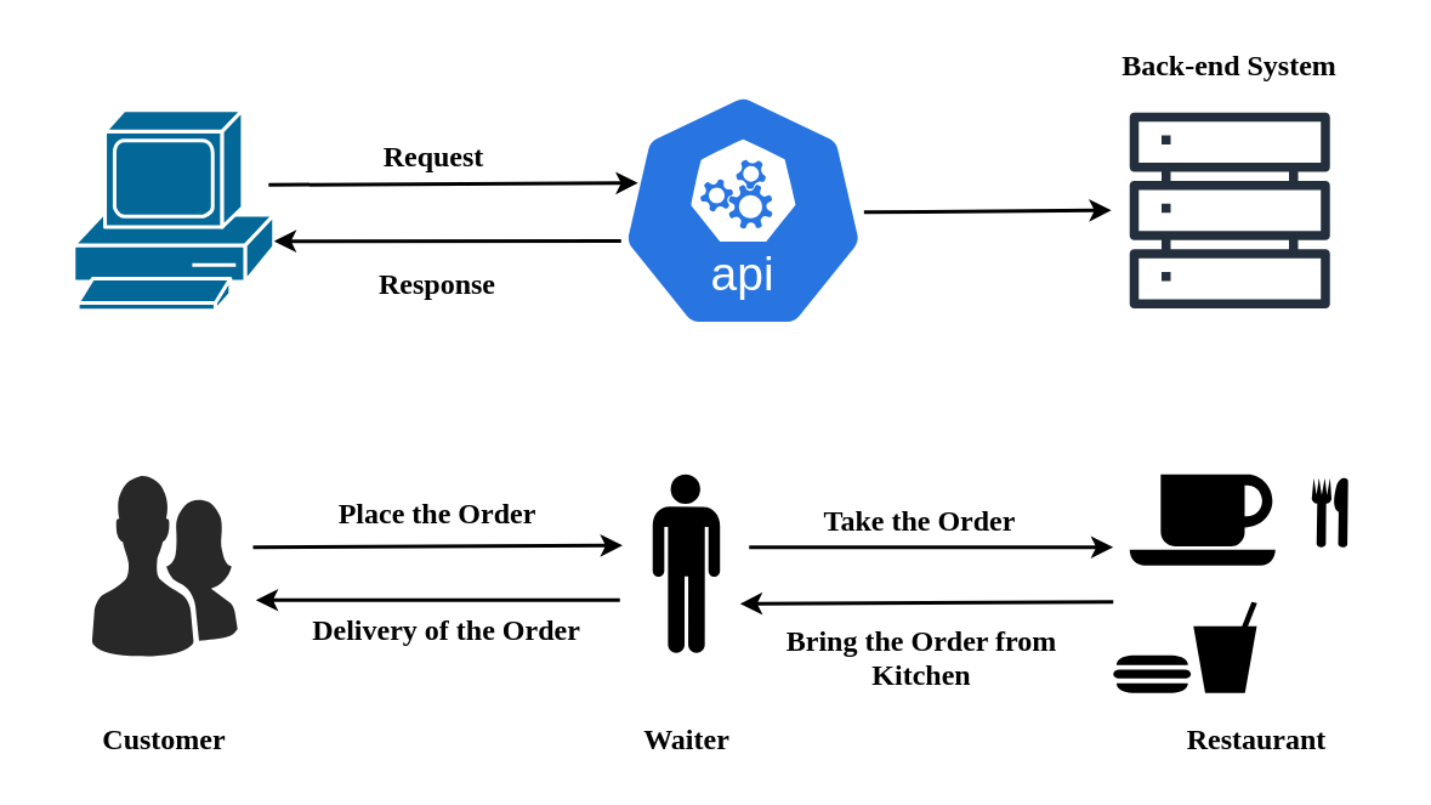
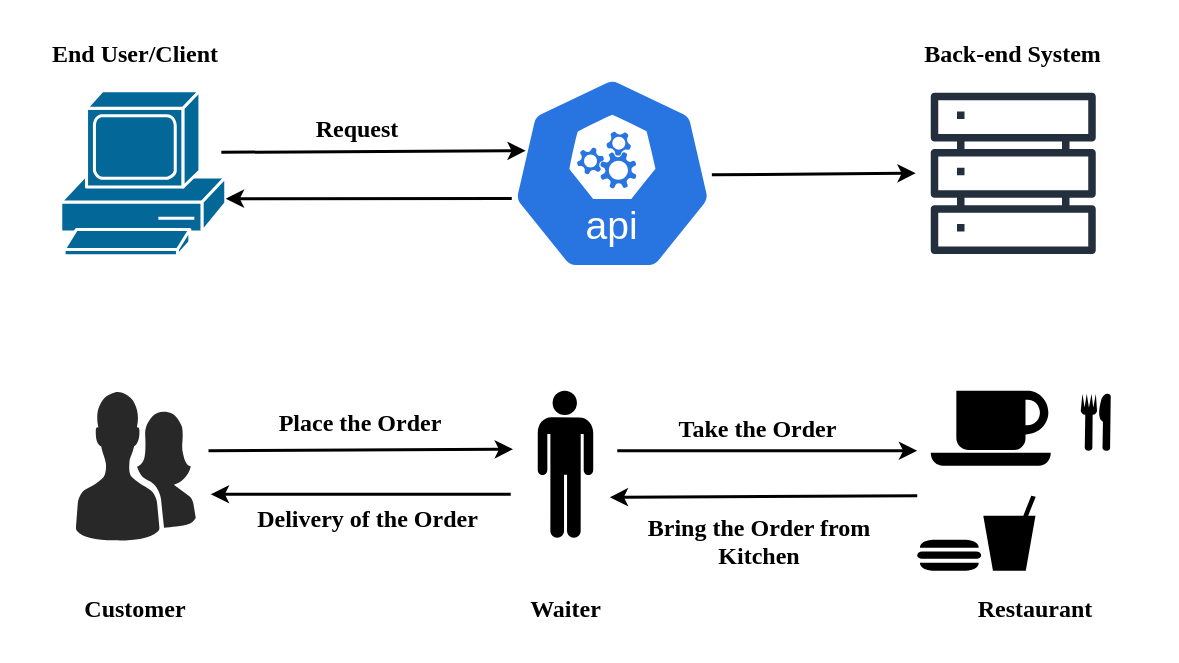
+ <mxCell id="11" value="&lt;font style=&quot;font-size: 16px;&quot; face=&quot;Times New Roman&quot;&gt;&lt;b&gt;End User/Client&lt;/b&gt;&lt;/font&gt;" style="text;html=1;align=center;verticalAlign=middle;whiteSpace=wrap;rounded=0;" vertex="1" parent="1"><mxGeometry x="20" y="20" width="140" height="30" as="geometry" /></mxCell>
- <mxCell id="8" value="&lt;font style=&quot;font-size: 16px;&quot; face=&quot;Times New Roman&quot;&gt;&lt;b&gt;Response&lt;/b&gt;&lt;/font&gt;" style="text;html=1;align=center;verticalAlign=middle;whiteSpace=wrap;rounded=0;" vertex="1" parent="1"><mxGeometry x="210" y="140" width="60" height="30" as="geometry" /></mxCell>
